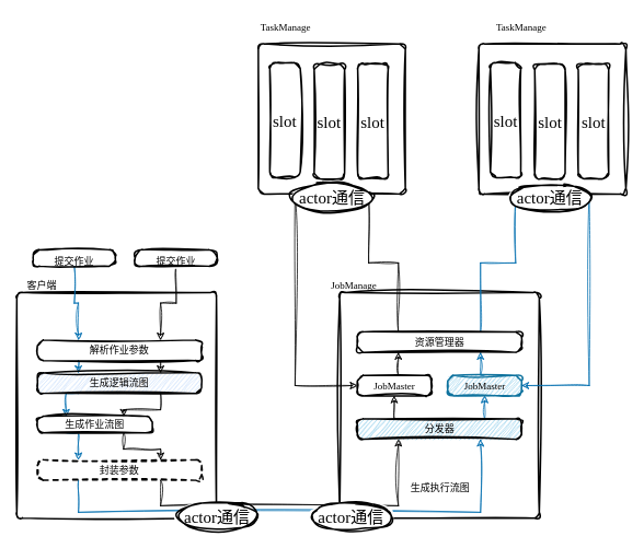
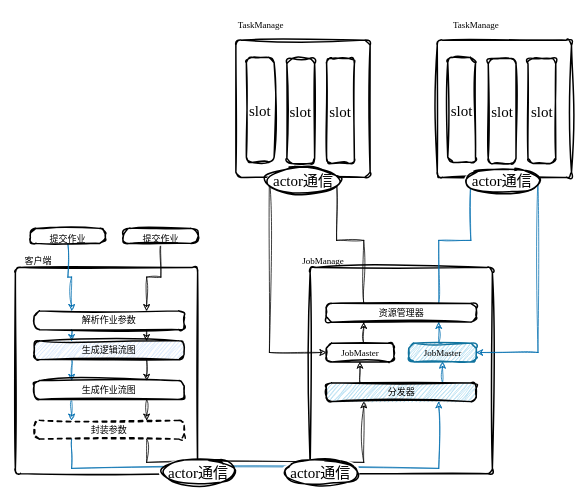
- <mxCell id="18" value="生成作业流图" style="rounded=1;whiteSpace=wrap;html=1;absoluteArcSize=1;arcSize=14;strokeWidth=2;sketch=1;hachureGap=4;jiggle=2;curveFitting=1;fontFamily=Architects Daughter;fontSource=https%3A%2F%2Ffonts.googleapis.com%2Fcss%3Ffamily%3DArchitects%2BDaughter;fontSize=12;" vertex="1" parent="1"><mxGeometry x="45" y="507" width="140" height="20" as="geometry" /></mxCell>
+ <mxCell id="18" value="生成作业流图" style="rounded=1;whiteSpace=wrap;html=1;absoluteArcSize=1;arcSize=14;strokeWidth=2;sketch=1;hachureGap=4;jiggle=2;curveFitting=1;fontFamily=Architects Daughter;fontSource=https%3A%2F%2Ffonts.googleapis.com%2Fcss%3Ffamily%3DArchitects%2BDaughter;fontSize=12;" vertex="1" parent="1"><mxGeometry x="45" y="507" width="200" height="25" as="geometry" /></mxCell>
- <mxCell id="41" value="生成执行流图" style="text;html=1;align=center;verticalAlign=middle;resizable=0;points=[];autosize=1;strokeColor=none;fillColor=none;fontSize=12;fontFamily=Architects Daughter;" vertex="1" parent="1"><mxGeometry x="489.5" y="582" width="90" height="26" as="geometry" /></mxCell>
